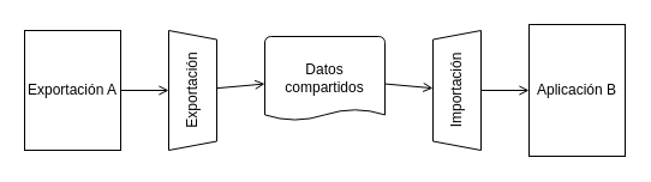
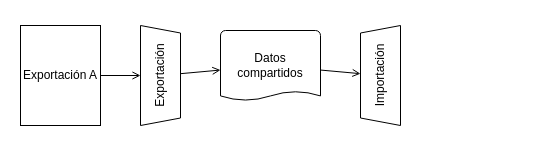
- <mxCell id="9" value="" style="edgeStyle=none;html=1;endArrow=open;endFill=0;strokeColor=light-dark(#000000,#006EAF);fontColor=light-dark(#000000,#006EAF);" edge="1" parent="1" source="10" target="4"><mxGeometry relative="1" as="geometry" /></mxCell>
- <mxCell id="4" value="Aplicación B" style="rounded=0;whiteSpace=wrap;html=1;strokeColor=light-dark(#000000,#006EAF);fontColor=light-dark(#000000,#006EAF);fillColor=none;" vertex="1" parent="1"><mxGeometry x="440" y="20" width="80" height="110" as="geometry" /></mxCell>
